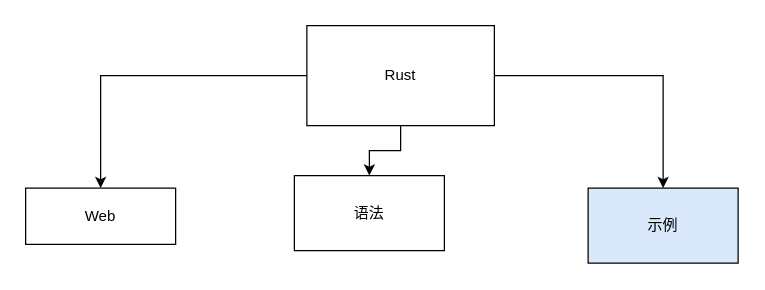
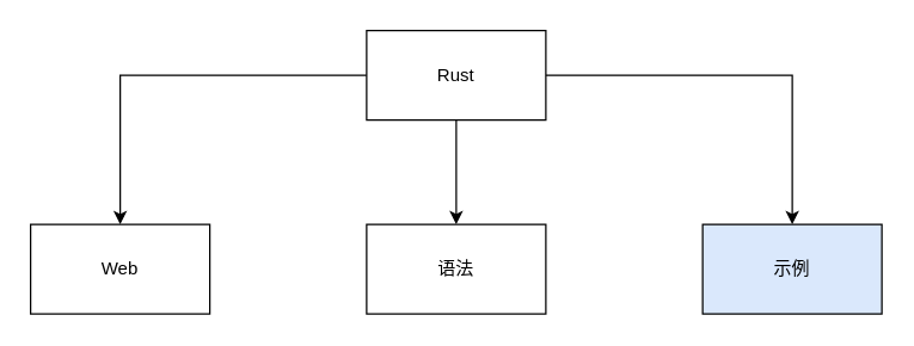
- <mxCell id="5" value="Rust" style="rounded=0;whiteSpace=wrap;html=1;" vertex="1" parent="1"><mxGeometry x="245" y="20" width="150" height="80" as="geometry" /></mxCell>
+ <mxCell id="5" value="Rust" style="rounded=0;whiteSpace=wrap;html=1;" vertex="1" parent="1"><mxGeometry x="245" y="20" width="120" height="60" as="geometry" /></mxCell>
- <mxCell id="7" value="语法" style="rounded=0;whiteSpace=wrap;html=1;" vertex="1" parent="1"><mxGeometry x="235" y="140" width="120" height="60" as="geometry" /></mxCell>
+ <mxCell id="7" value="语法" style="rounded=0;whiteSpace=wrap;html=1;" vertex="1" parent="1"><mxGeometry x="245" y="150" width="120" height="60" as="geometry" /></mxCell>
- <mxCell id="6" value="Web" style="rounded=0;whiteSpace=wrap;html=1;" vertex="1" parent="1"><mxGeometry x="20" y="150" width="120" height="45" as="geometry" /></mxCell>
+ <mxCell id="6" value="Web" style="rounded=0;whiteSpace=wrap;html=1;" vertex="1" parent="1"><mxGeometry x="20" y="150" width="120" height="60" as="geometry" /></mxCell>
